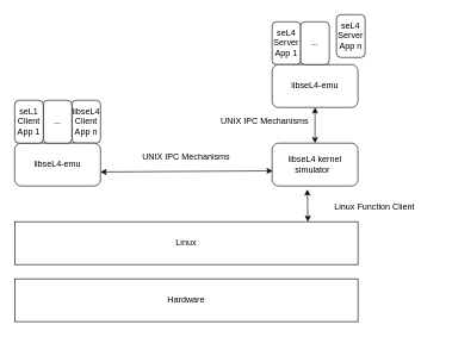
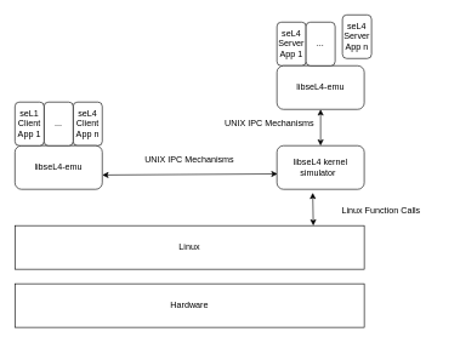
- <mxCell id="2" value="&lt;span&gt;libseL4 Client App n&lt;/span&gt;" style="rounded=1;whiteSpace=wrap;html=1;" parent="1" vertex="1"><mxGeometry x="100" y="140" width="40" height="60" as="geometry" /></mxCell>
+ <mxCell id="2" value="&lt;span&gt;seL4 Client App n&lt;/span&gt;" style="rounded=1;whiteSpace=wrap;html=1;" parent="1" vertex="1"><mxGeometry x="100" y="140" width="40" height="60" as="geometry" /></mxCell>
- <mxCell id="10" value="Linux Function Client&amp;nbsp;" style="text;html=1;strokeColor=none;fillColor=none;align=center;verticalAlign=middle;whiteSpace=wrap;rounded=0;" parent="1" vertex="1"><mxGeometry x="440" y="280" width="170" height="20" as="geometry" /></mxCell>
+ <mxCell id="10" value="Linux Function Calls&amp;nbsp;" style="text;html=1;strokeColor=none;fillColor=none;align=center;verticalAlign=middle;whiteSpace=wrap;rounded=0;" parent="1" vertex="1"><mxGeometry x="440" y="280" width="170" height="20" as="geometry" /></mxCell>
